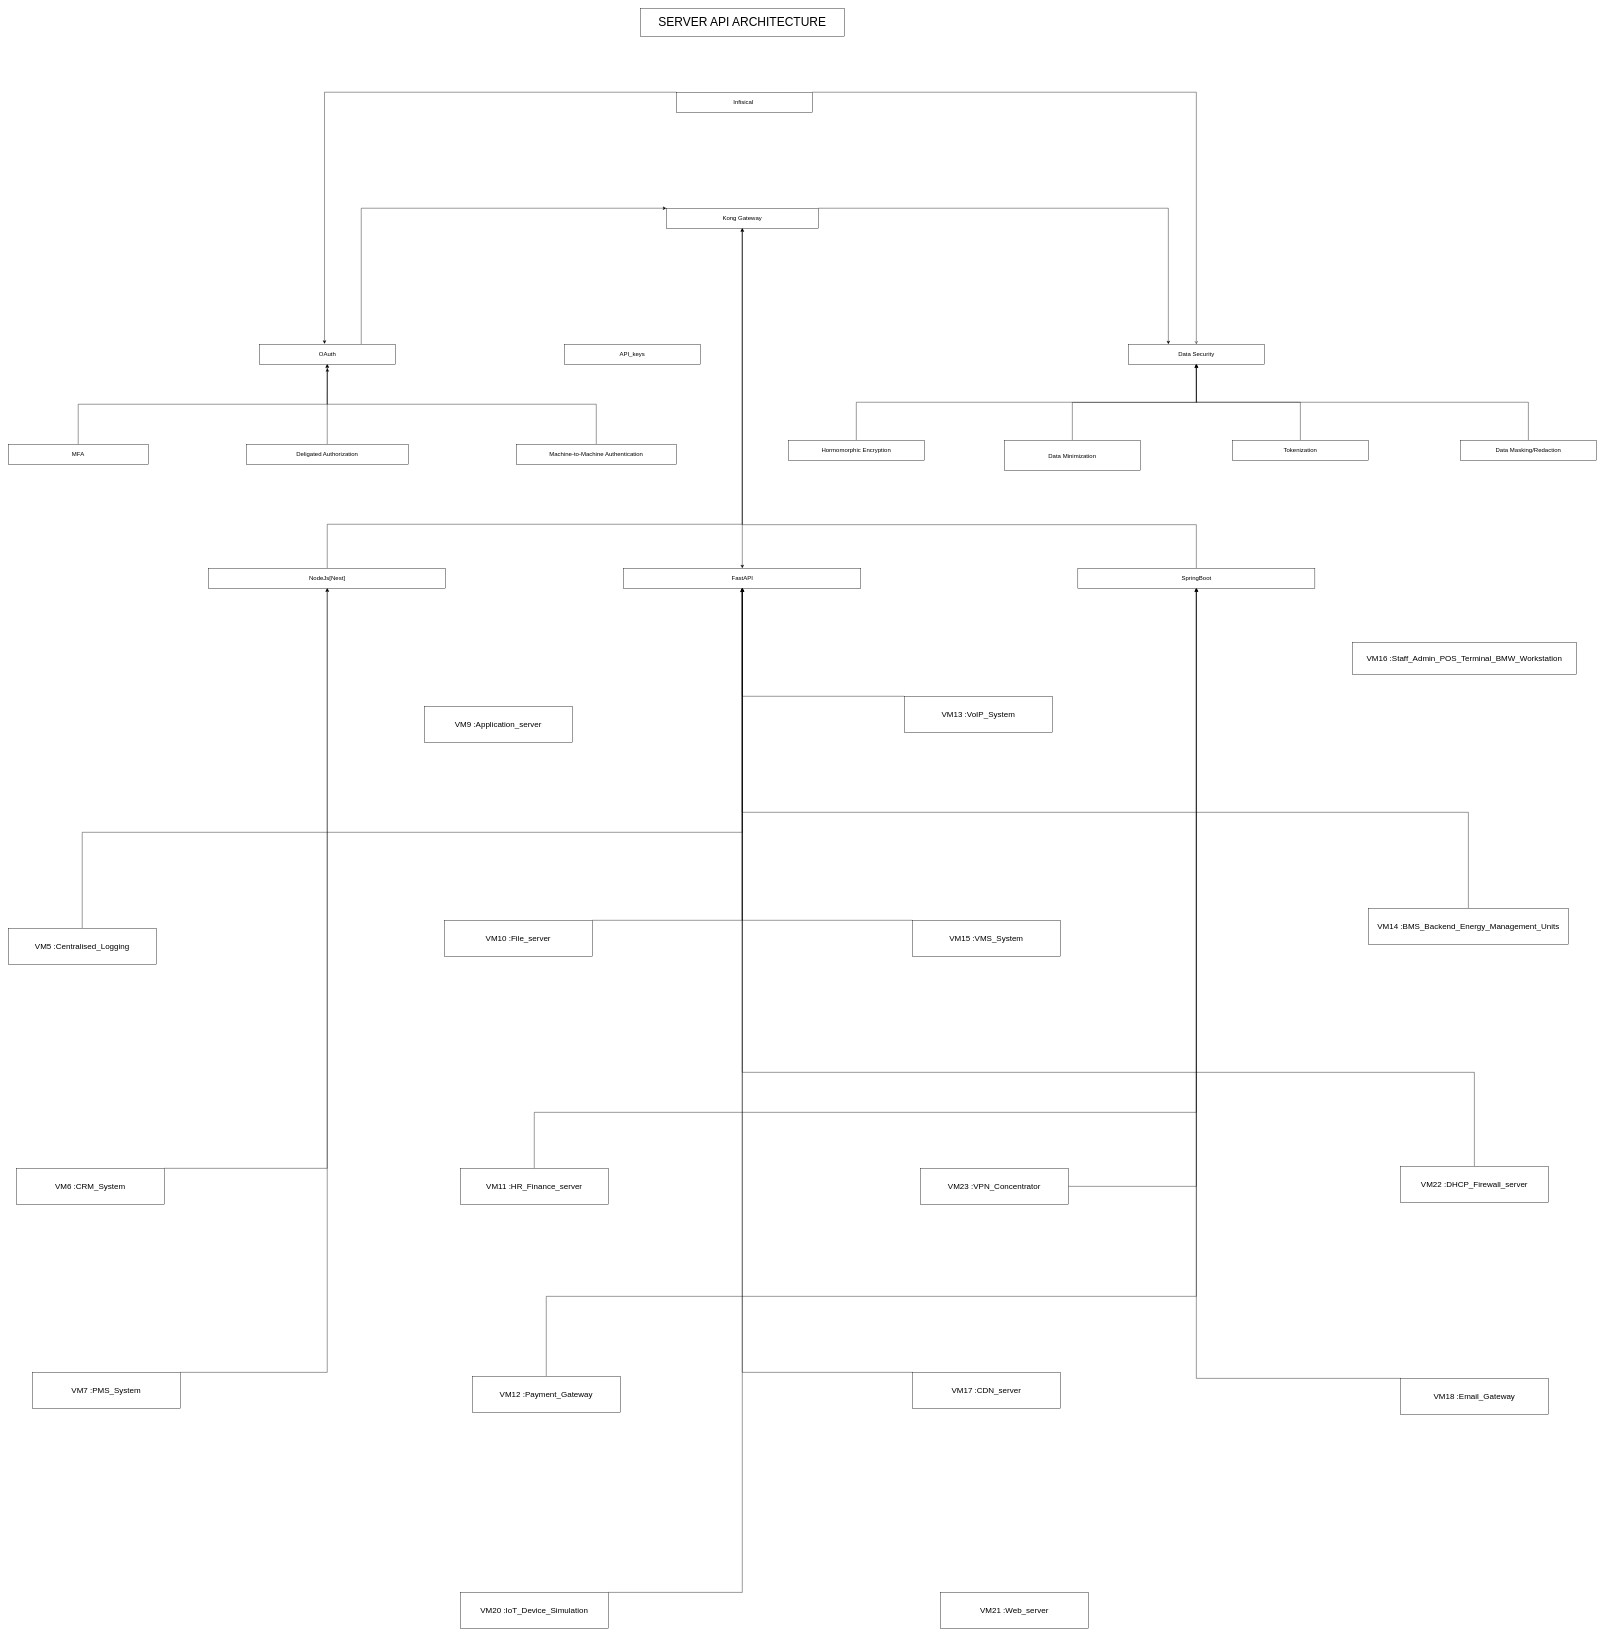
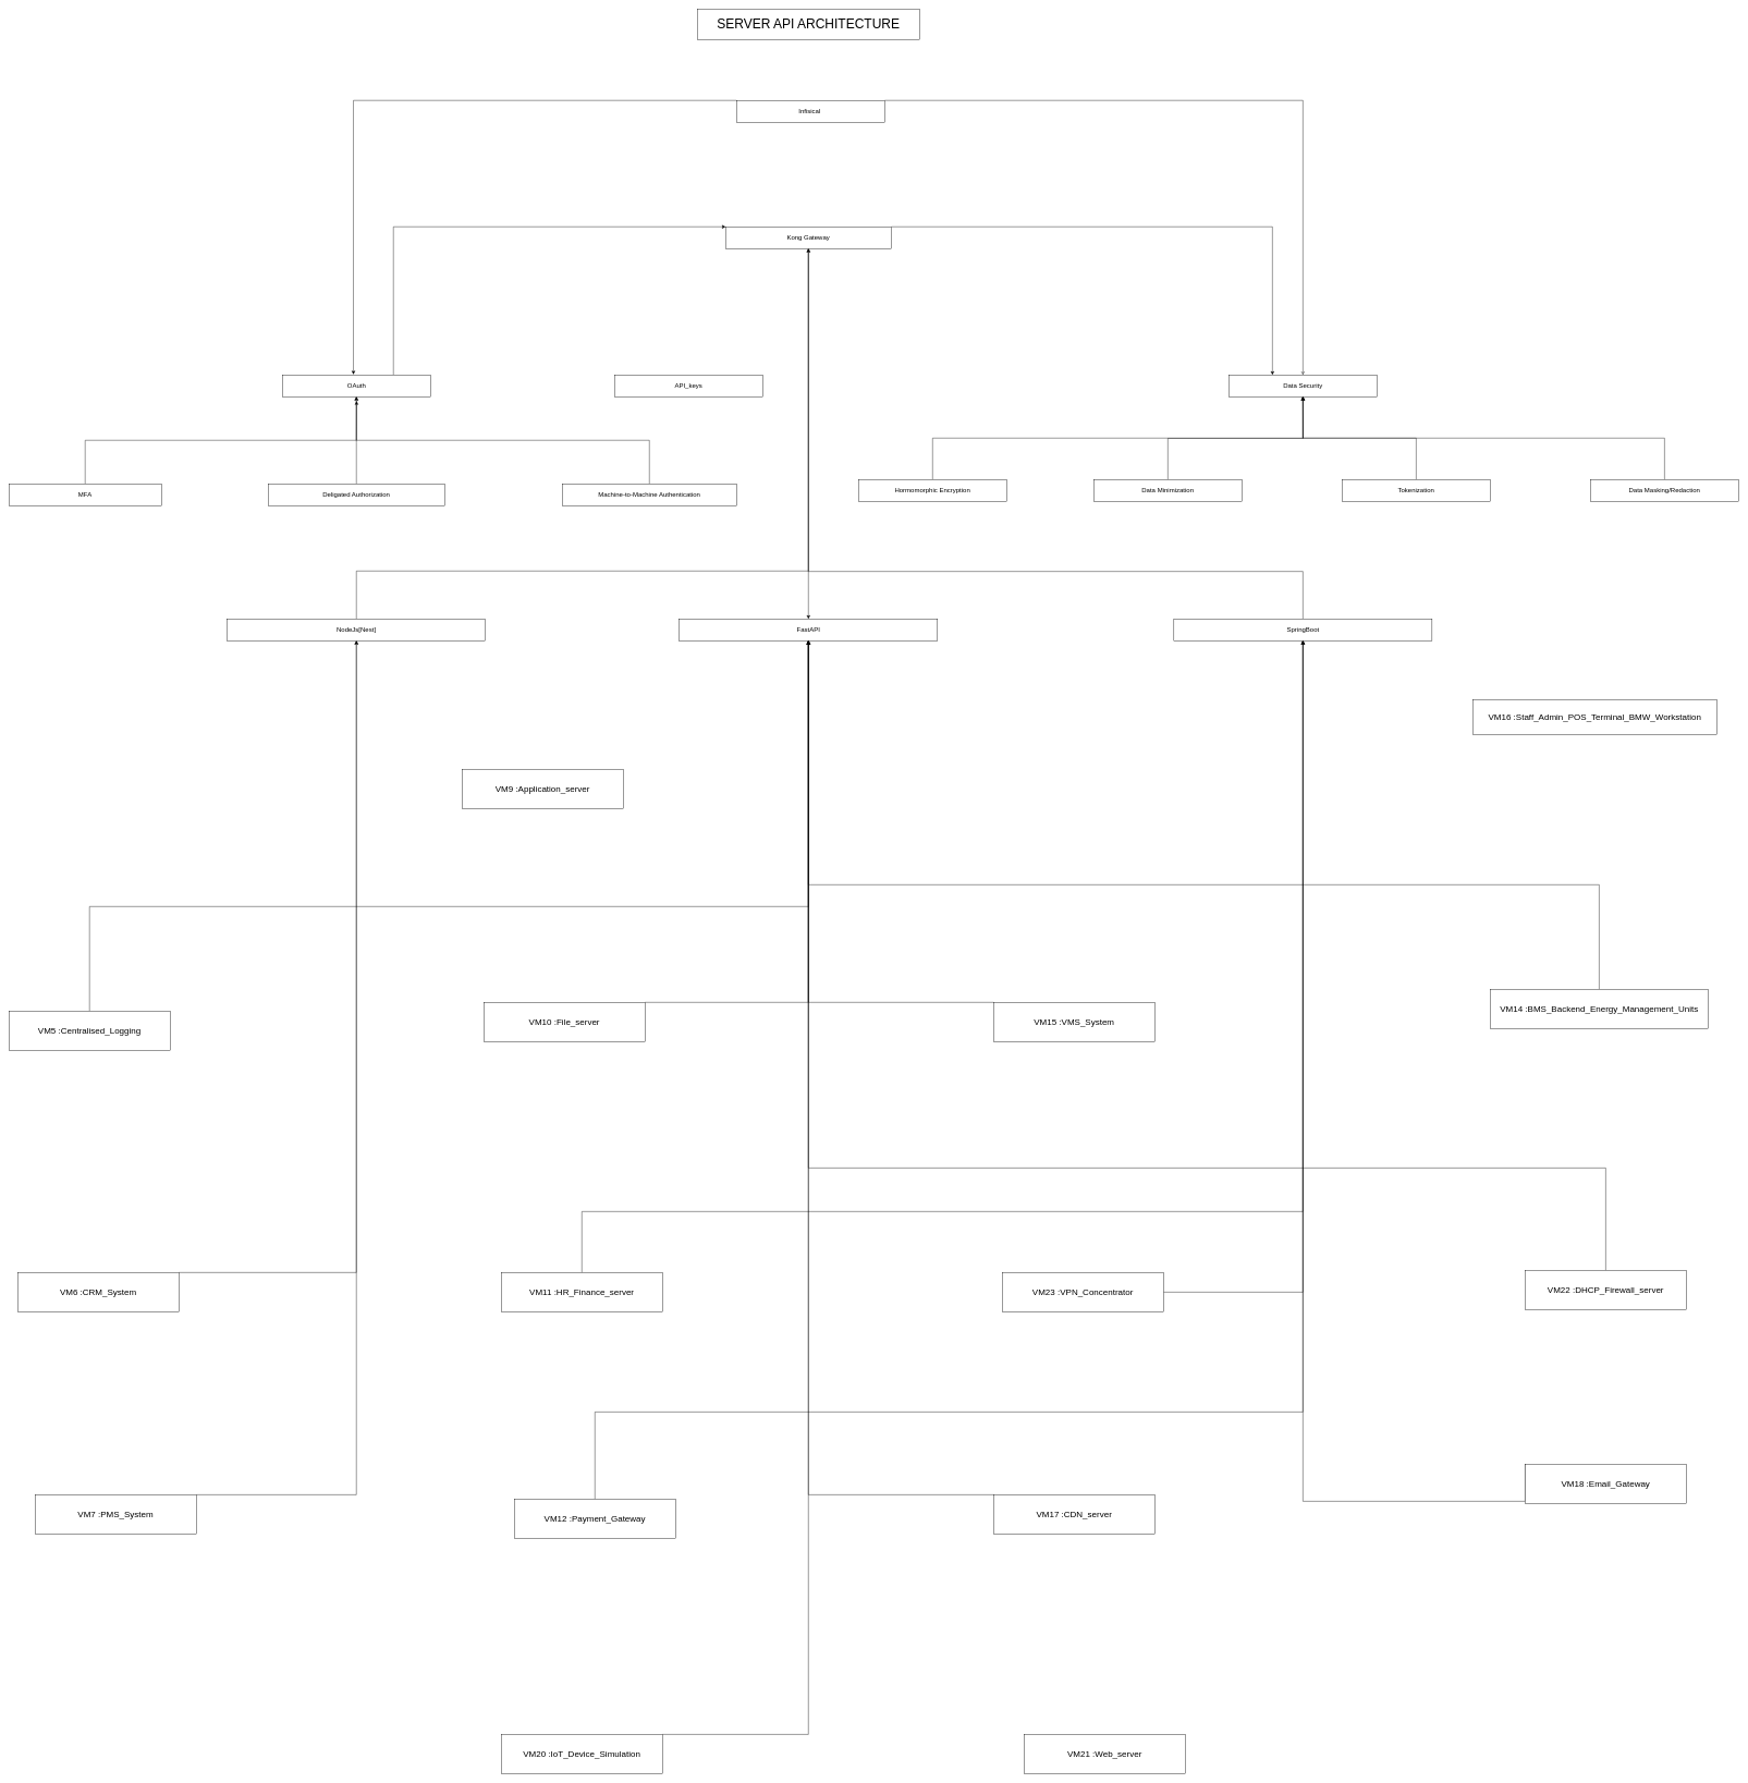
- <mxCell id="23" value="&lt;font style=&quot;font-size: 15px;&quot;&gt;Data Minimization&lt;/font&gt;" style="rounded=0;whiteSpace=wrap;html=1;" vertex="1" parent="1"><mxGeometry x="2510" y="1100" width="340" height="75" as="geometry" /></mxCell>
+ <mxCell id="23" value="&lt;font style=&quot;font-size: 15px;&quot;&gt;Data Minimization&lt;/font&gt;" style="rounded=0;whiteSpace=wrap;html=1;" vertex="1" parent="1"><mxGeometry x="2510" y="1100" width="340" height="50" as="geometry" /></mxCell>
- <mxCell id="45" style="edgeStyle=orthogonalEdgeStyle;rounded=0;orthogonalLoop=1;jettySize=auto;html=1;exitX=0;exitY=0;exitDx=0;exitDy=0;entryX=0.5;entryY=1;entryDx=0;entryDy=0;" edge="1" parent="1" source="46" target="28"><mxGeometry relative="1" as="geometry"><Array as="points"><mxPoint x="1855" y="1740" /></Array></mxGeometry></mxCell>
- <mxCell id="46" value="&lt;font style=&quot;font-size: 20px;&quot;&gt;VM13&lt;/font&gt;&lt;span style=&quot;font-size: 20px; background-color: transparent; color: light-dark(rgb(0, 0, 0), rgb(255, 255, 255));&quot;&gt;&amp;nbsp;:VoIP_System&lt;/span&gt;" style="rounded=0;whiteSpace=wrap;html=1;" vertex="1" parent="1"><mxGeometry x="2260" y="1740" width="370" height="90" as="geometry" /></mxCell>
- <mxCell id="53" value="&lt;font style=&quot;font-size: 20px;&quot;&gt;VM18&lt;/font&gt;&lt;span style=&quot;font-size: 20px; background-color: transparent; color: light-dark(rgb(0, 0, 0), rgb(255, 255, 255));&quot;&gt;&amp;nbsp;:Email_Gateway&lt;/span&gt;" style="rounded=0;whiteSpace=wrap;html=1;" vertex="1" parent="1"><mxGeometry x="3500" y="3445" width="370" height="90" as="geometry" /></mxCell>
+ <mxCell id="53" value="&lt;font style=&quot;font-size: 20px;&quot;&gt;VM18&lt;/font&gt;&lt;span style=&quot;font-size: 20px; background-color: transparent; color: light-dark(rgb(0, 0, 0), rgb(255, 255, 255));&quot;&gt;&amp;nbsp;:Email_Gateway&lt;/span&gt;" style="rounded=0;whiteSpace=wrap;html=1;" vertex="1" parent="1"><mxGeometry x="3500" y="3360" width="370" height="90" as="geometry" /></mxCell>
